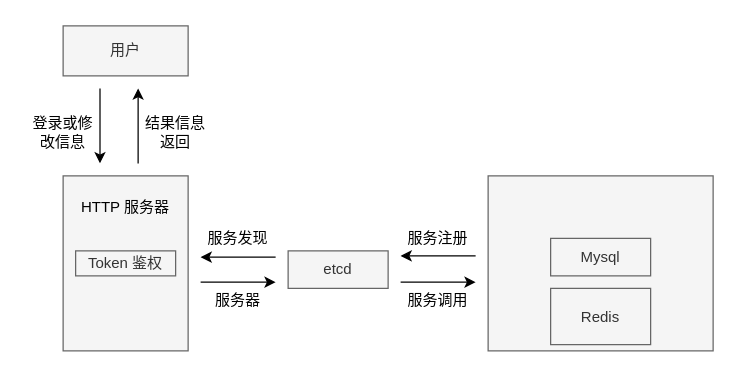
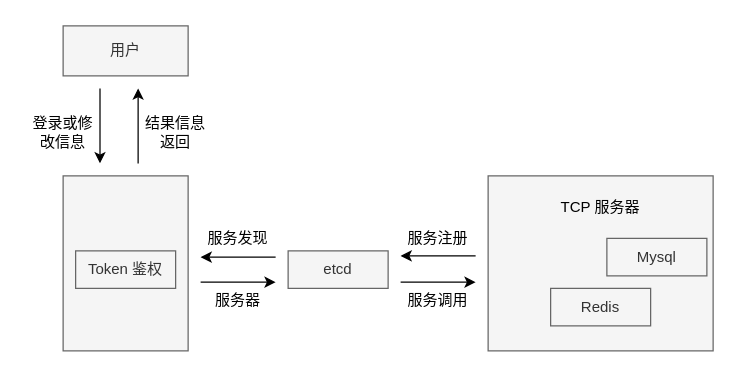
- <mxCell id="18" value="HTTP 服务器" style="text;html=1;align=center;verticalAlign=middle;whiteSpace=wrap;rounded=0;fontColor=#000000;" parent="1" vertex="1"><mxGeometry x="60" y="150" width="80" height="30" as="geometry" /></mxCell>
+ <mxCell id="7" value="TCP 服务器" style="text;html=1;align=center;verticalAlign=middle;whiteSpace=wrap;rounded=0;fontColor=#000000;" parent="1" vertex="1"><mxGeometry x="440" y="150" width="80" height="30" as="geometry" /></mxCell>
- <mxCell id="5" value="Mysql" style="rounded=0;whiteSpace=wrap;html=1;fillColor=#f5f5f5;fontColor=#333333;strokeColor=#666666;" parent="1" vertex="1"><mxGeometry x="440" y="190" width="80" height="30" as="geometry" /></mxCell>
+ <mxCell id="5" value="Mysql" style="rounded=0;whiteSpace=wrap;html=1;fillColor=#f5f5f5;fontColor=#333333;strokeColor=#666666;" parent="1" vertex="1"><mxGeometry x="485" y="190" width="80" height="30" as="geometry" /></mxCell>
- <mxCell id="17" value="Token 鉴权" style="rounded=0;whiteSpace=wrap;html=1;fillColor=#f5f5f5;fontColor=#333333;strokeColor=#666666;" parent="1" vertex="1"><mxGeometry x="60" y="200" width="80" height="20" as="geometry" /></mxCell>
+ <mxCell id="17" value="Token 鉴权" style="rounded=0;whiteSpace=wrap;html=1;fillColor=#f5f5f5;fontColor=#333333;strokeColor=#666666;" parent="1" vertex="1"><mxGeometry x="60" y="200" width="80" height="30" as="geometry" /></mxCell>
- <mxCell id="6" value="Redis" style="rounded=0;whiteSpace=wrap;html=1;fillColor=#f5f5f5;fontColor=#333333;strokeColor=#666666;" parent="1" vertex="1"><mxGeometry x="440" y="230" width="80" height="45" as="geometry" /></mxCell>
+ <mxCell id="6" value="Redis" style="rounded=0;whiteSpace=wrap;html=1;fillColor=#f5f5f5;fontColor=#333333;strokeColor=#666666;" parent="1" vertex="1"><mxGeometry x="440" y="230" width="80" height="30" as="geometry" /></mxCell>
